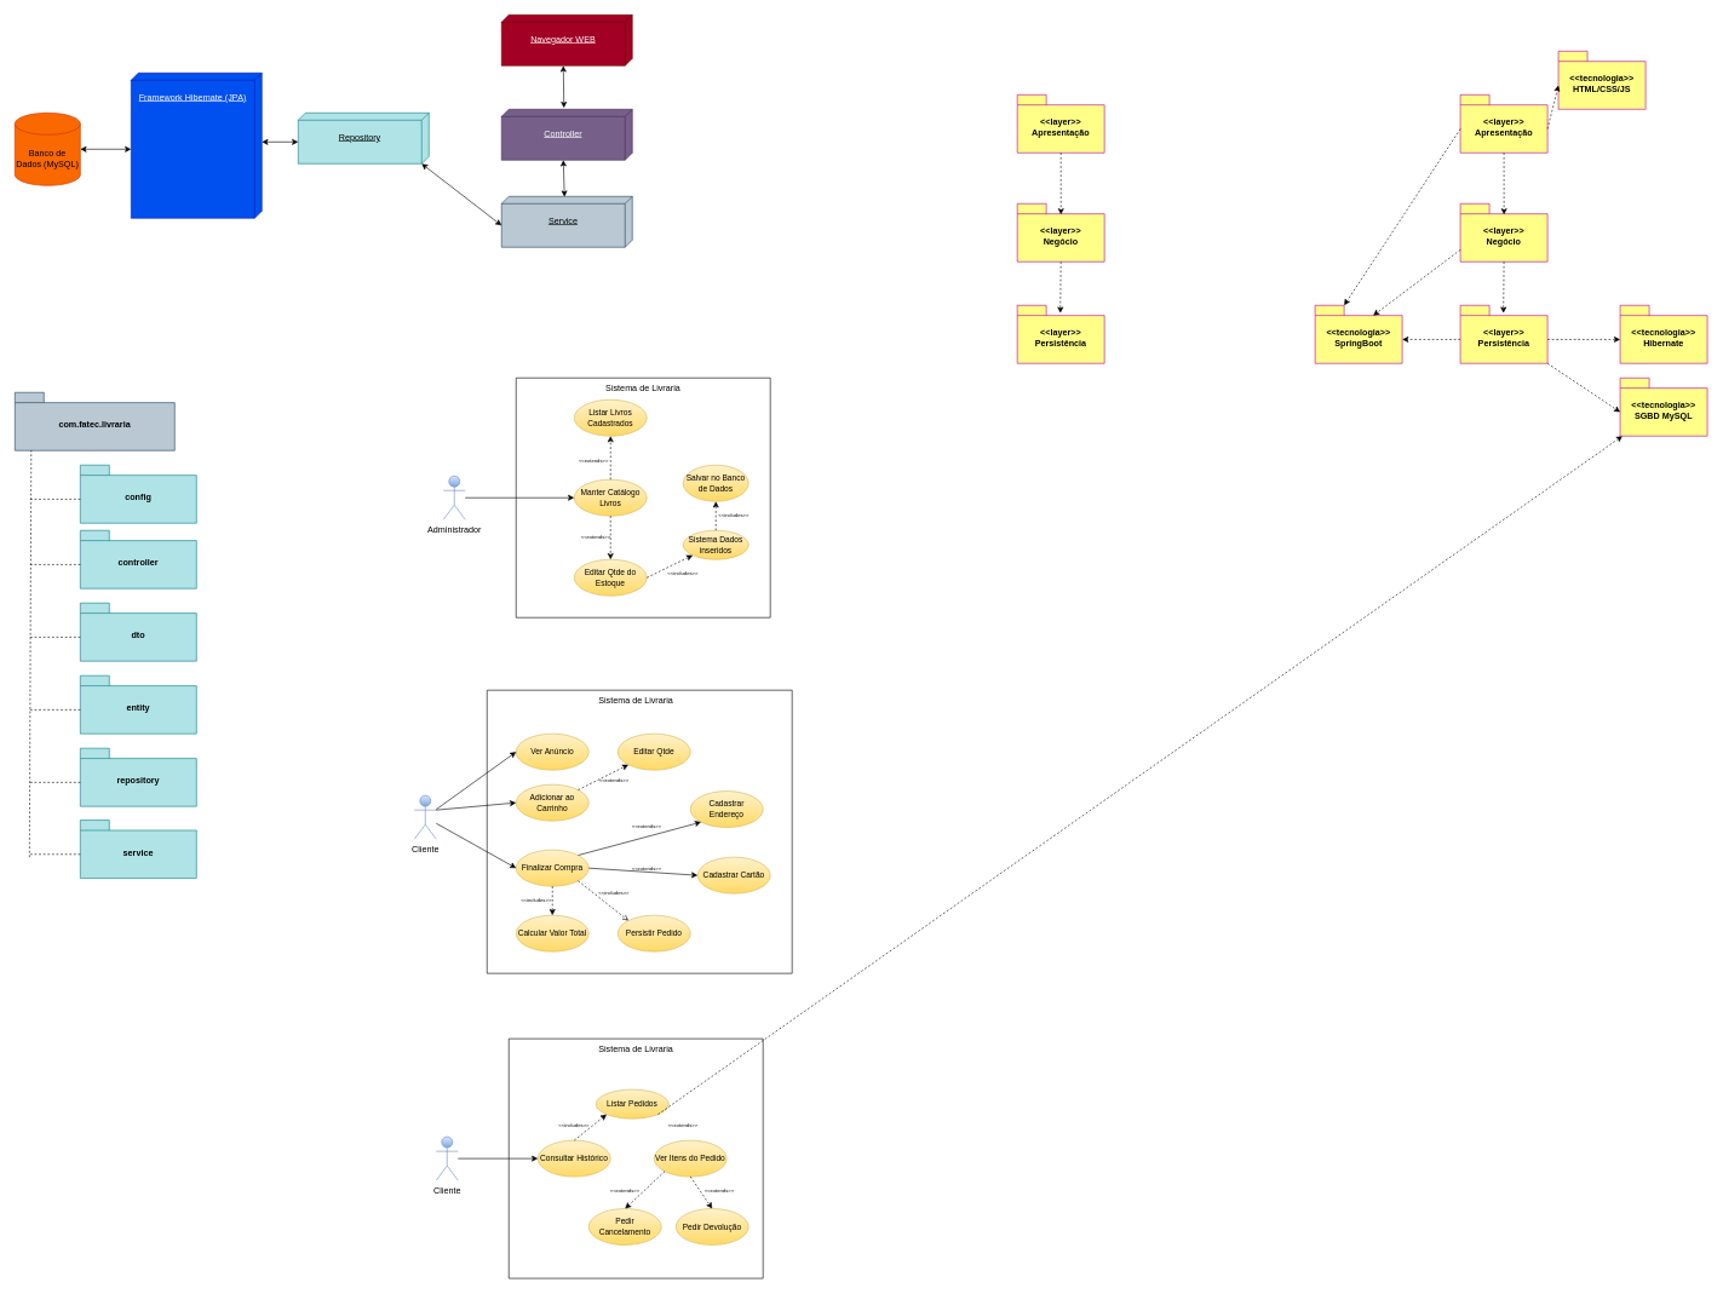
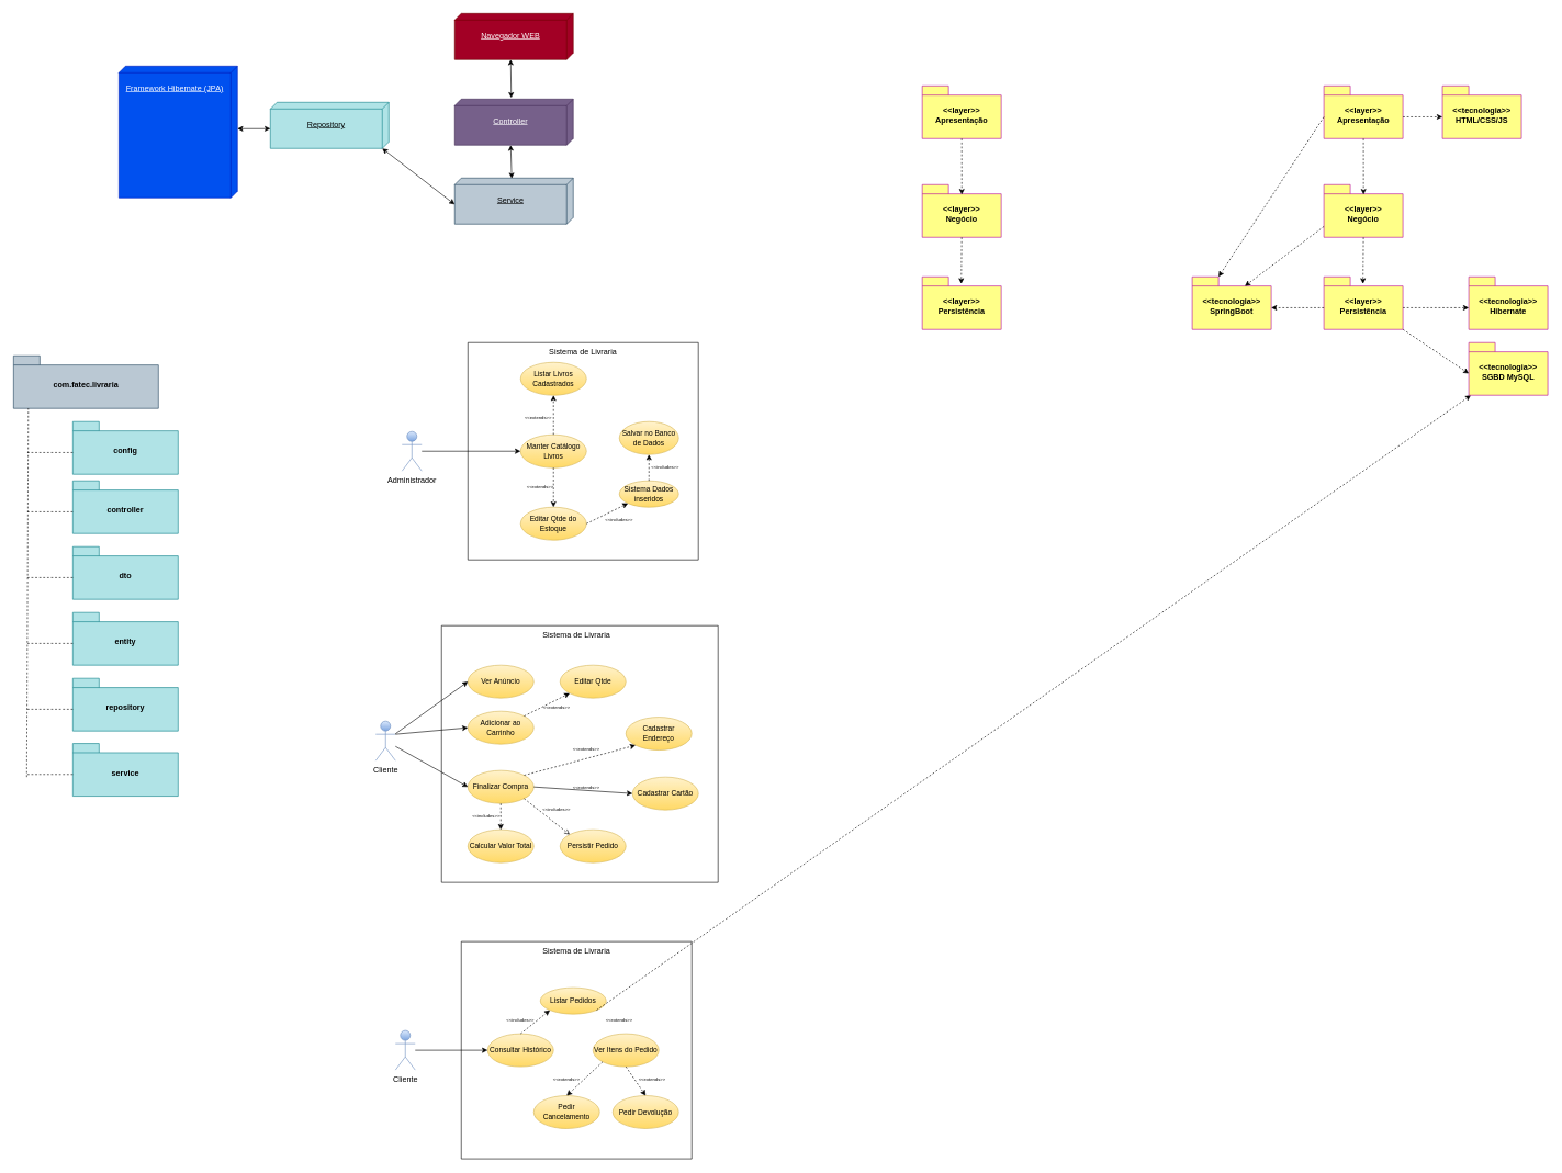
- <mxCell id="98" value="&amp;lt;&amp;lt;tecnologia&amp;gt;&amp;gt;&lt;div&gt;HTML/CSS/JS&lt;/div&gt;" style="shape=folder;fontStyle=1;spacingTop=10;tabWidth=40;tabHeight=14;tabPosition=left;html=1;whiteSpace=wrap;fillColor=#ffff88;strokeColor=light-dark(#b8009f, #babdc0);" vertex="1" parent="1"><mxGeometry x="2145" y="70" width="120" height="80" as="geometry" /></mxCell>
+ <mxCell id="98" value="&amp;lt;&amp;lt;tecnologia&amp;gt;&amp;gt;&lt;div&gt;HTML/CSS/JS&lt;/div&gt;" style="shape=folder;fontStyle=1;spacingTop=10;tabWidth=40;tabHeight=14;tabPosition=left;html=1;whiteSpace=wrap;fillColor=#ffff88;strokeColor=light-dark(#b8009f, #babdc0);" vertex="1" parent="1"><mxGeometry x="2190" y="130" width="120" height="80" as="geometry" /></mxCell>
- <mxCell id="3" value="Banco de Dados (MySQL)" style="shape=cylinder3;whiteSpace=wrap;html=1;boundedLbl=1;backgroundOutline=1;size=15;fillColor=#fa6800;strokeColor=#C73500;fontColor=#000000;" parent="1" vertex="1"><mxGeometry x="20" y="155" width="90" height="100" as="geometry" /></mxCell>
- <mxCell id="4" value="" style="endArrow=classic;startArrow=classic;html=1;rounded=0;exitX=1;exitY=0.5;exitDx=0;exitDy=0;exitPerimeter=0;entryX=0;entryY=0;entryDx=105;entryDy=180;entryPerimeter=0;" parent="1" source="3" target="2" edge="1"><mxGeometry width="50" height="50" relative="1" as="geometry"><mxPoint x="390" y="280" as="sourcePoint" /><mxPoint x="440" y="230" as="targetPoint" /></mxGeometry></mxCell>
- <mxCell id="59" value="" style="endArrow=classic;html=1;rounded=0;exitX=1;exitY=0;exitDx=0;exitDy=0;entryX=0;entryY=1;entryDx=0;entryDy=0;dashed=0;" parent="45" source="50" target="51" edge="1"><mxGeometry width="50" height="50" relative="1" as="geometry"><mxPoint x="150" y="255" as="sourcePoint" /><mxPoint x="300" y="265" as="targetPoint" /></mxGeometry></mxCell>
+ <mxCell id="59" value="" style="endArrow=classic;html=1;rounded=0;exitX=1;exitY=0;exitDx=0;exitDy=0;entryX=0;entryY=1;entryDx=0;entryDy=0;dashed=1;" parent="45" source="50" target="51" edge="1"><mxGeometry width="50" height="50" relative="1" as="geometry"><mxPoint x="150" y="255" as="sourcePoint" /><mxPoint x="300" y="265" as="targetPoint" /></mxGeometry></mxCell>
